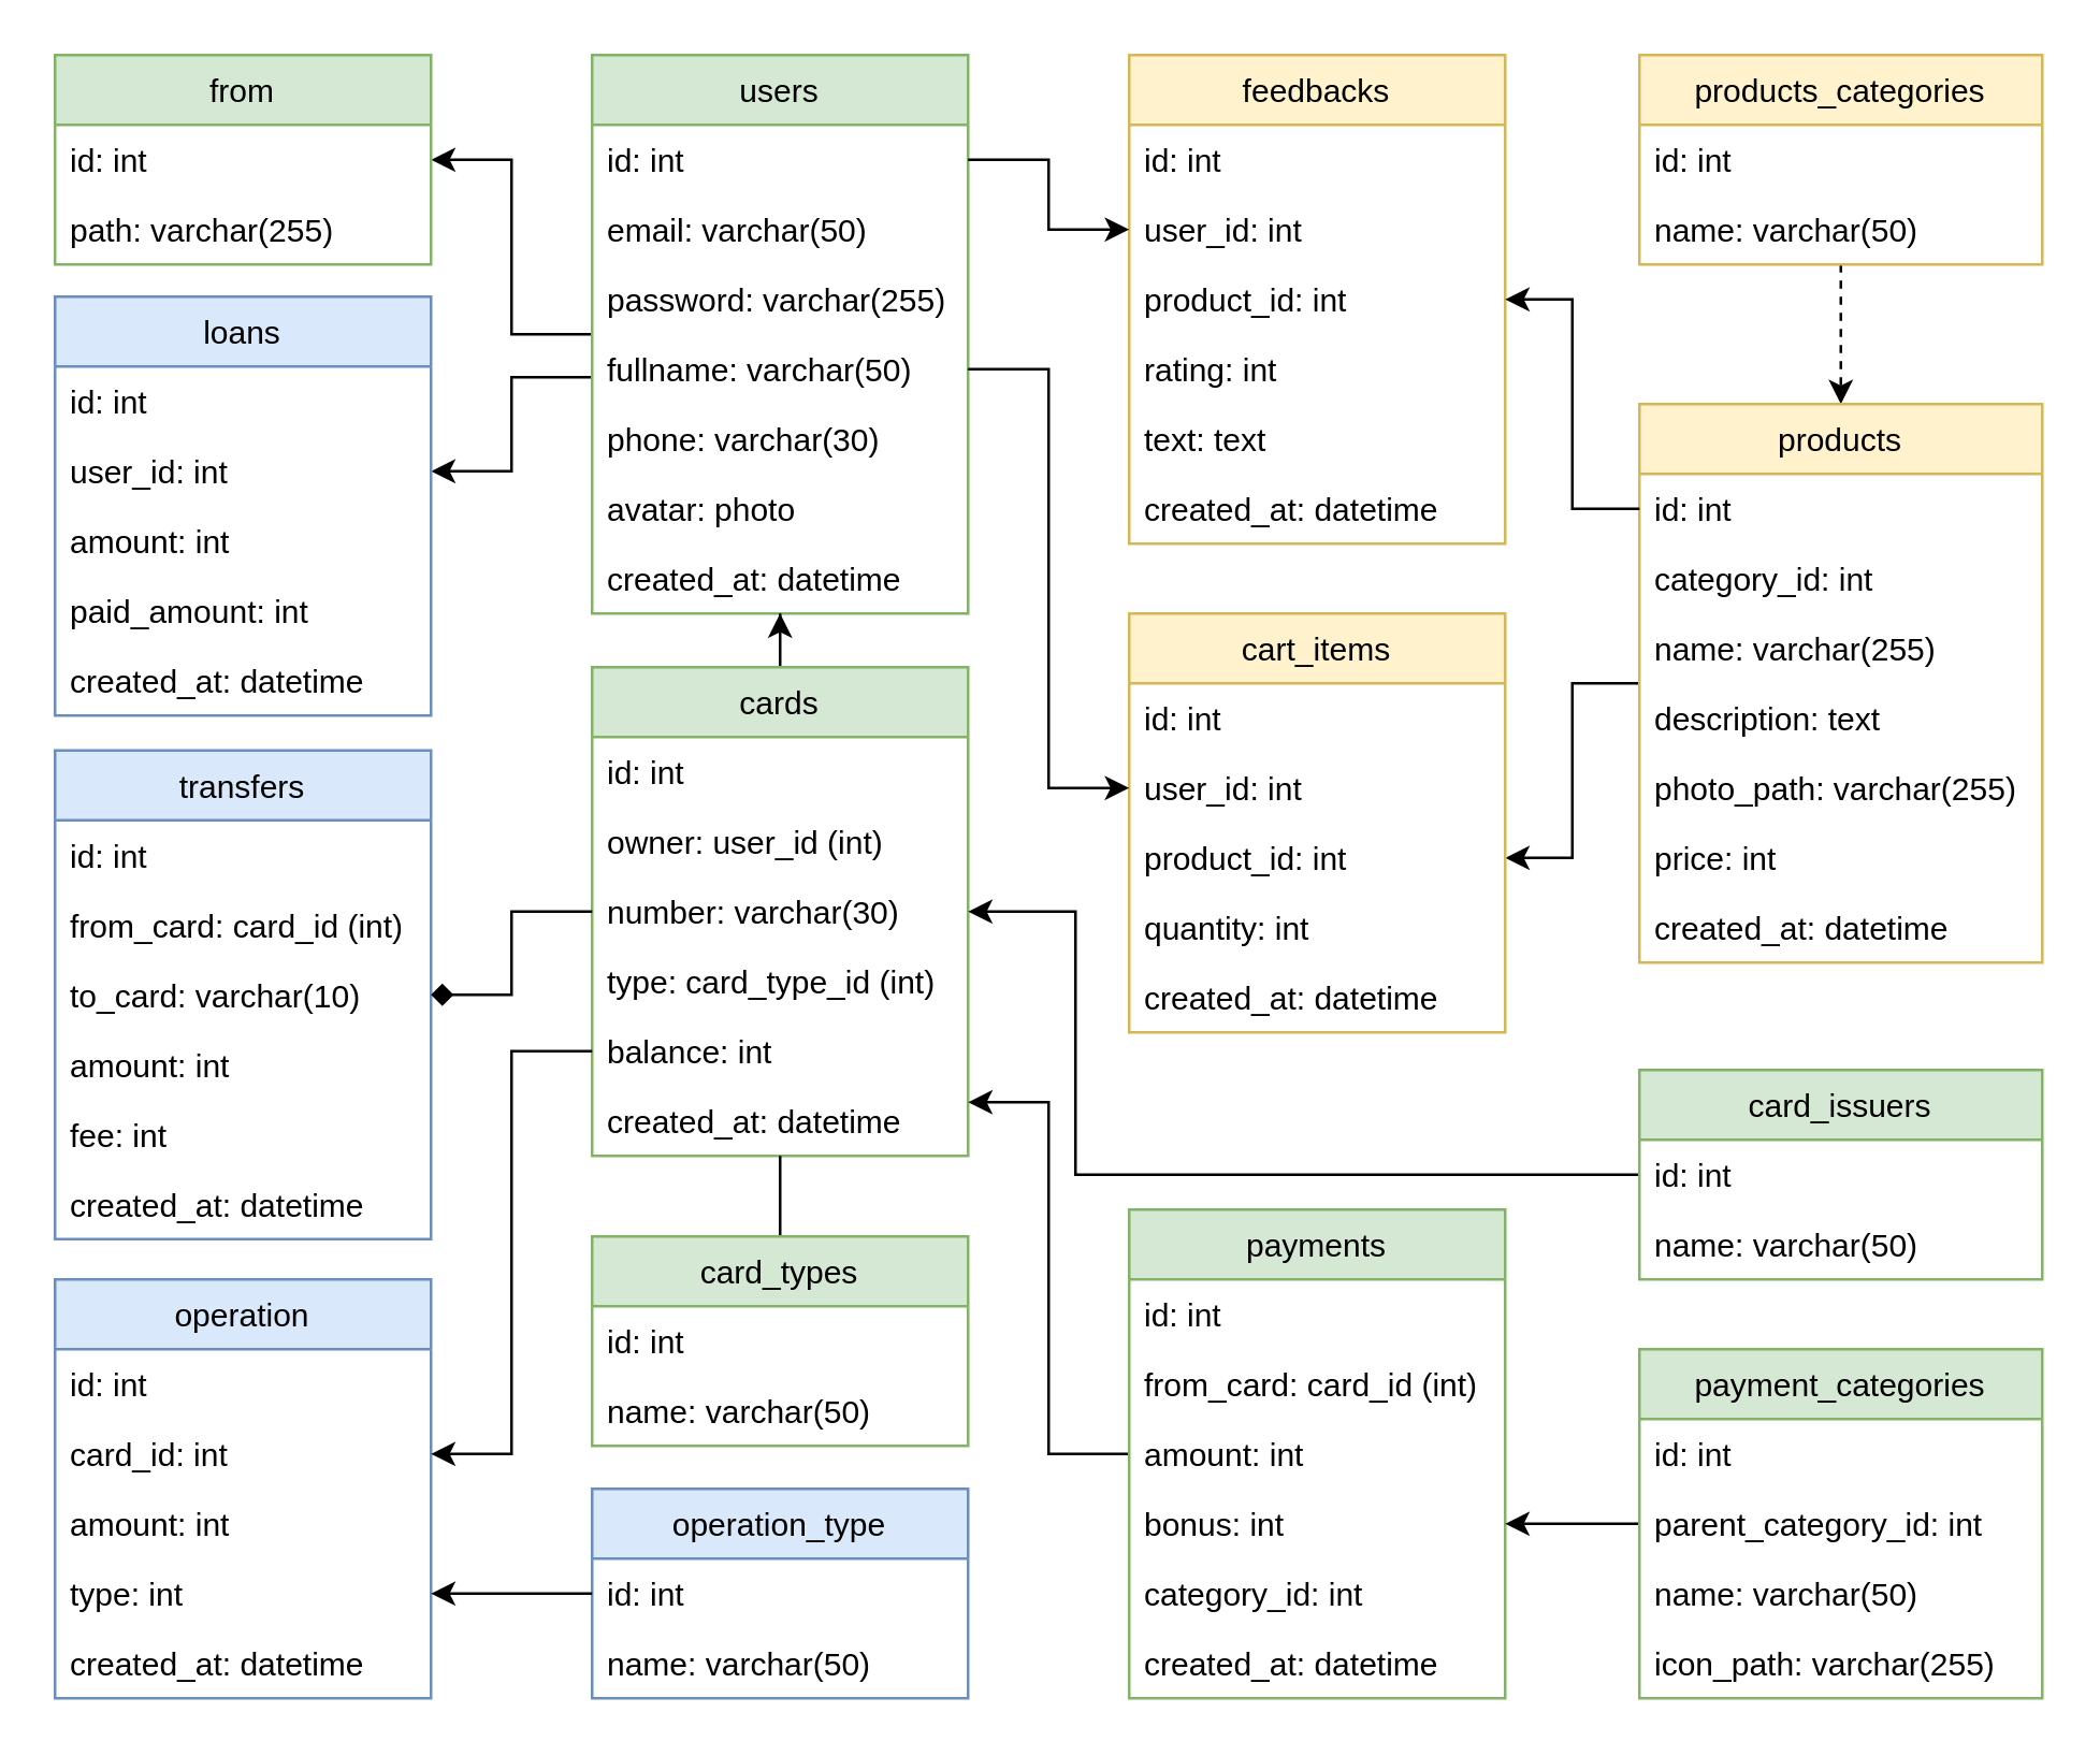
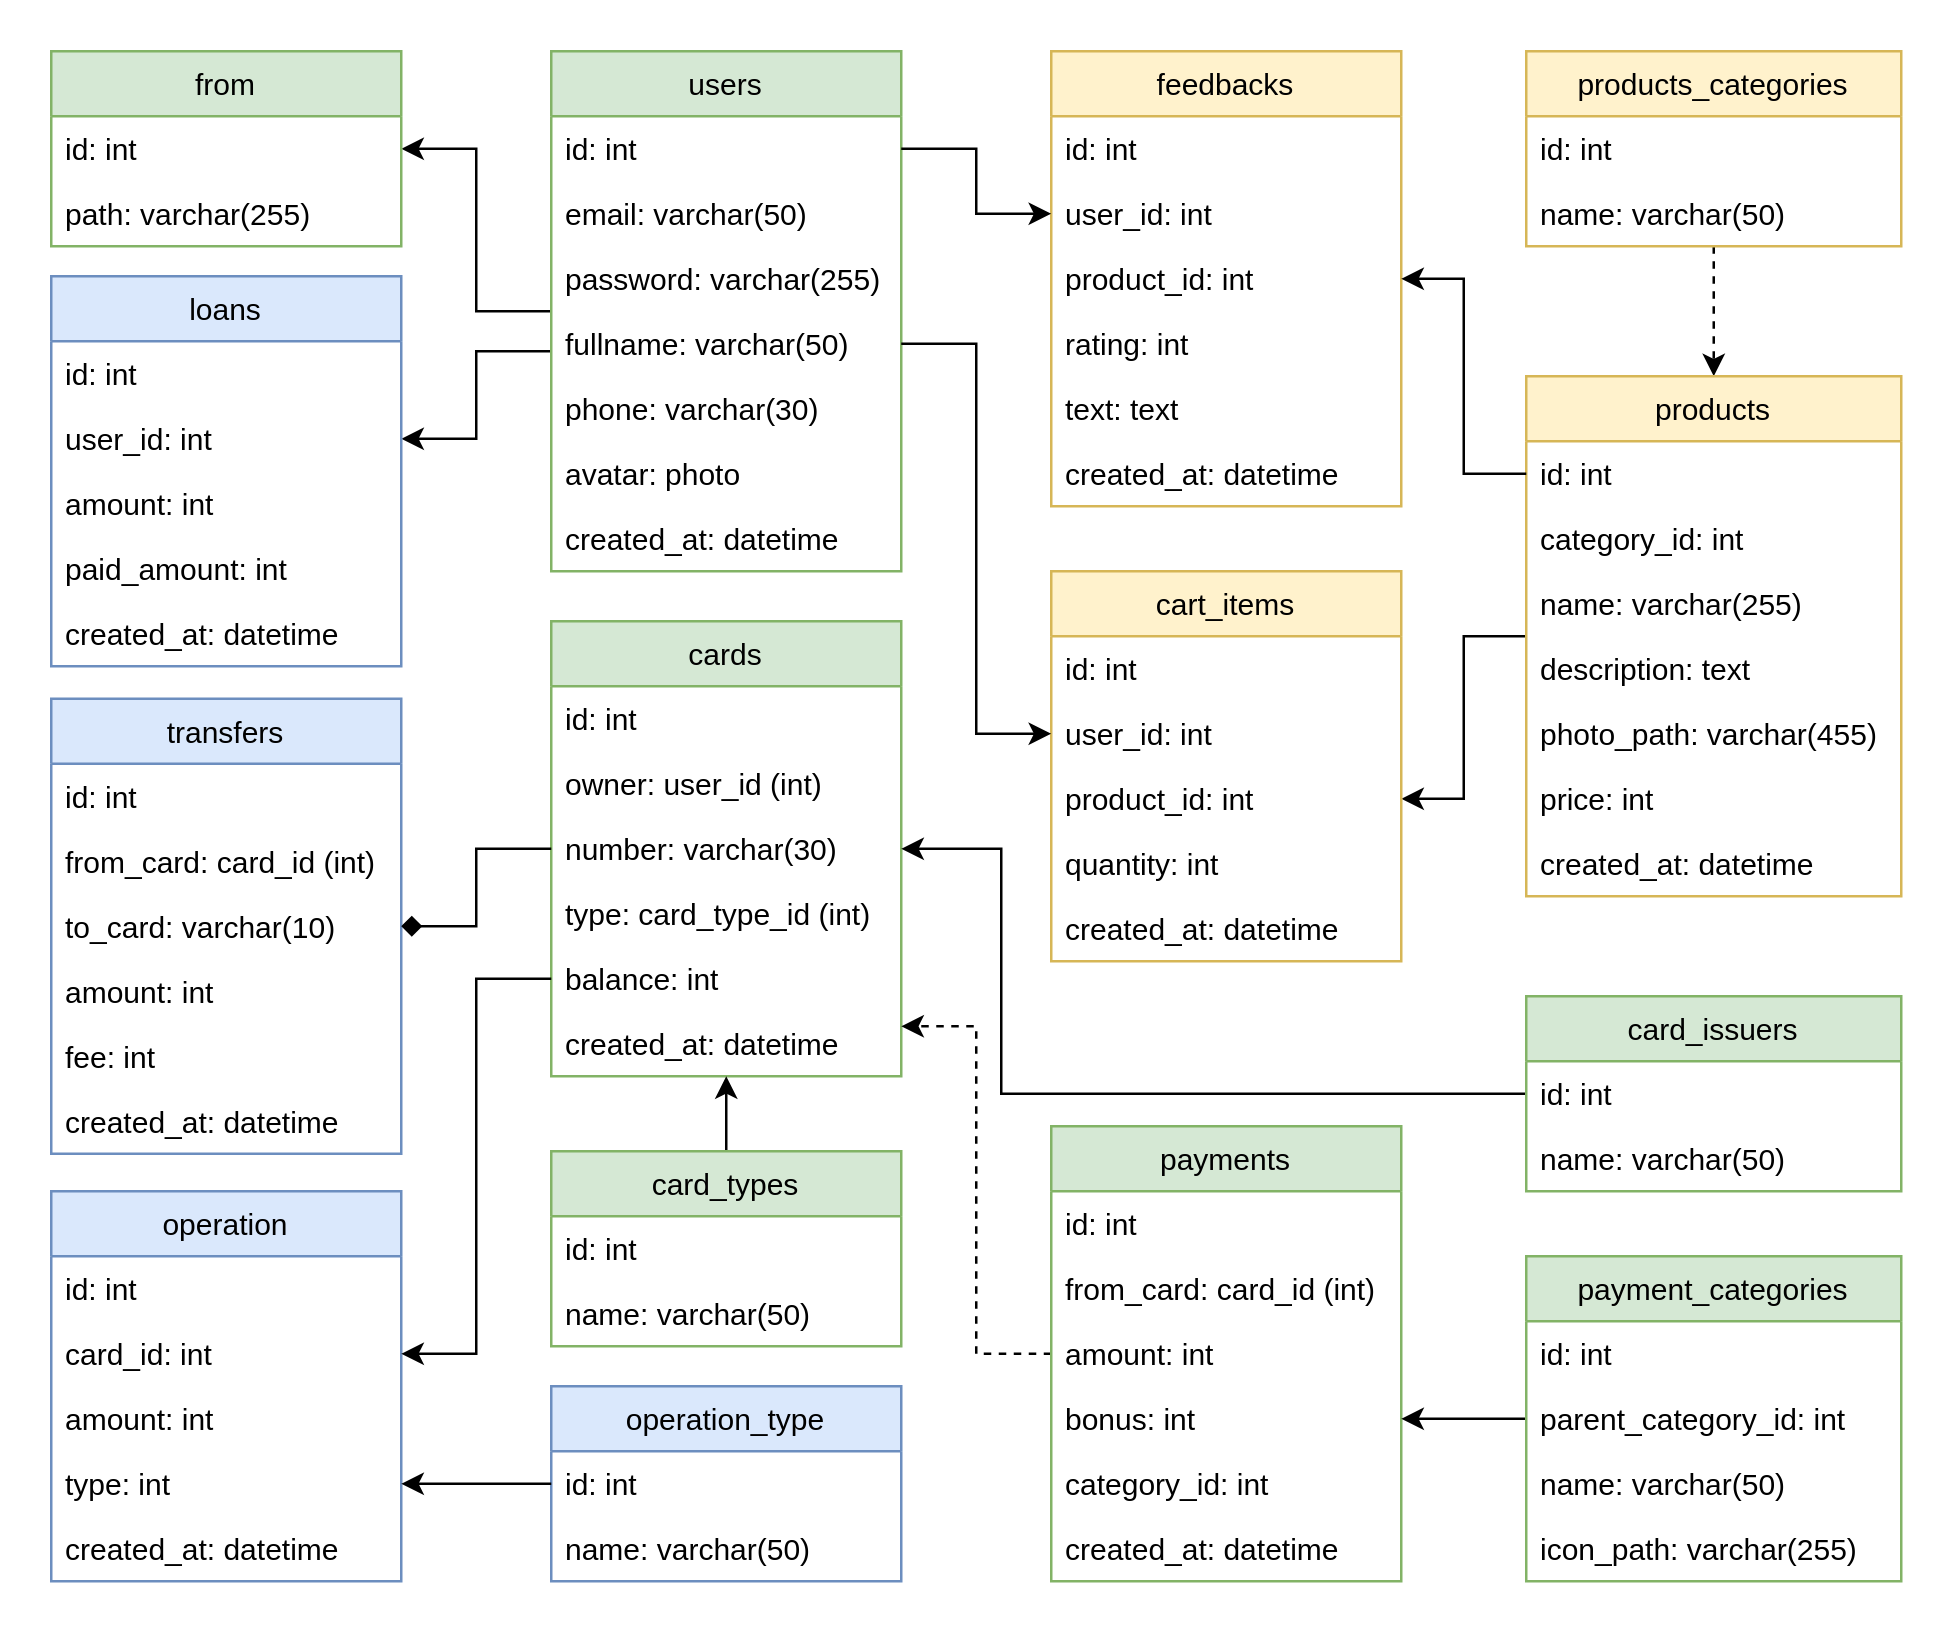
- <mxCell id="12" style="edgeStyle=orthogonalEdgeStyle;rounded=0;orthogonalLoop=1;jettySize=auto;html=1;" parent="1" source="13" target="4" edge="1"><mxGeometry relative="1" as="geometry" /></mxCell>
- <mxCell id="44" value="photo_path: varchar(255)" style="text;strokeColor=none;fillColor=none;align=left;verticalAlign=top;spacingLeft=4;spacingRight=4;overflow=hidden;rotatable=0;points=[[0,0.5],[1,0.5]];portConstraint=eastwest;" parent="39" vertex="1"><mxGeometry y="130" width="150" height="26" as="geometry" /></mxCell>
+ <mxCell id="44" value="photo_path: varchar(455)" style="text;strokeColor=none;fillColor=none;align=left;verticalAlign=top;spacingLeft=4;spacingRight=4;overflow=hidden;rotatable=0;points=[[0,0.5],[1,0.5]];portConstraint=eastwest;" parent="39" vertex="1"><mxGeometry y="130" width="150" height="26" as="geometry" /></mxCell>
- <mxCell id="91" style="edgeStyle=orthogonalEdgeStyle;rounded=0;orthogonalLoop=1;jettySize=auto;html=1;endArrow=none;" edge="1" parent="1" source="92" target="13"><mxGeometry relative="1" as="geometry" /></mxCell>
+ <mxCell id="91" style="edgeStyle=orthogonalEdgeStyle;rounded=0;orthogonalLoop=1;jettySize=auto;html=1;" edge="1" parent="1" source="92" target="13"><mxGeometry relative="1" as="geometry" /></mxCell>
- <mxCell id="20" style="edgeStyle=orthogonalEdgeStyle;rounded=0;orthogonalLoop=1;jettySize=auto;html=1;" edge="1" parent="1" source="21" target="13"><mxGeometry relative="1" as="geometry"><Array as="points"><mxPoint x="390" y="541" /><mxPoint x="390" y="410" /></Array></mxGeometry></mxCell>
+ <mxCell id="20" style="edgeStyle=orthogonalEdgeStyle;rounded=0;orthogonalLoop=1;jettySize=auto;html=1;dashed=1;" edge="1" parent="1" source="21" target="13"><mxGeometry relative="1" as="geometry"><Array as="points"><mxPoint x="390" y="541" /><mxPoint x="390" y="410" /></Array></mxGeometry></mxCell>
